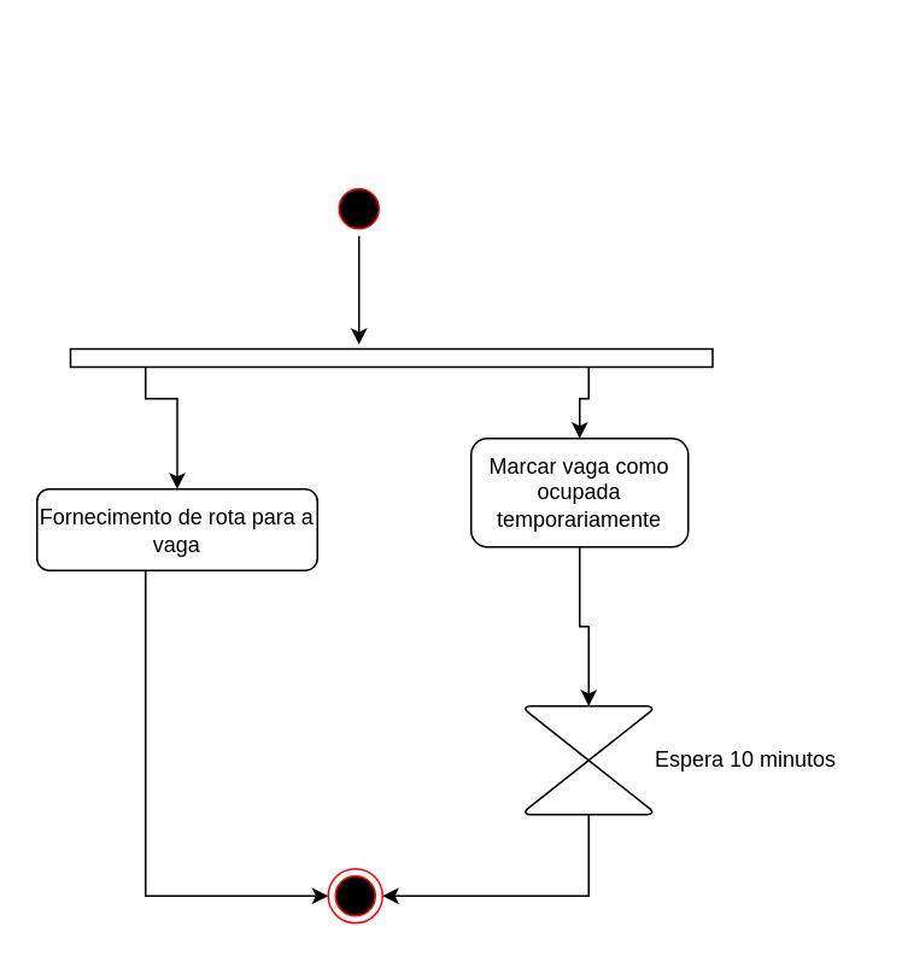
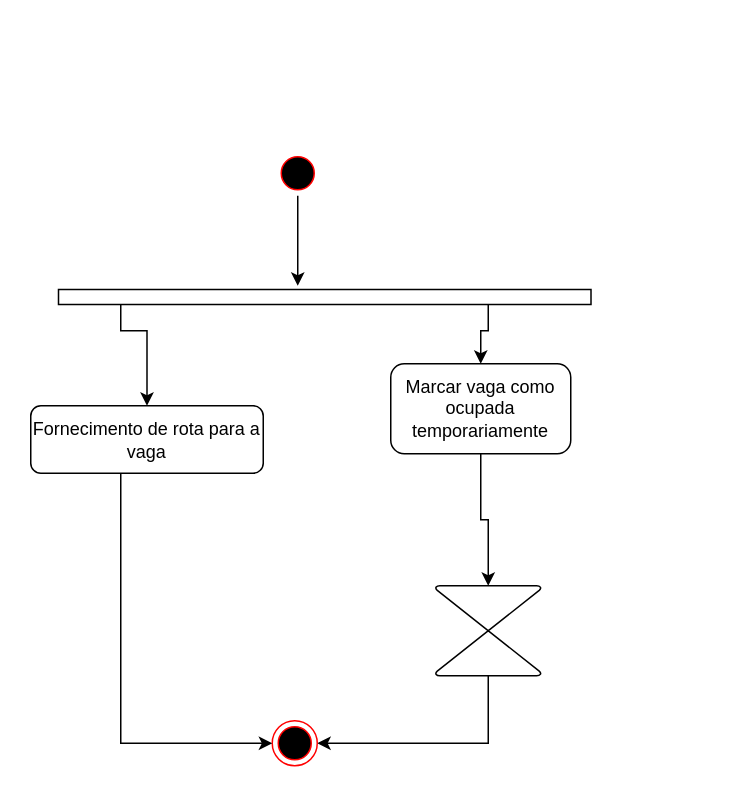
- <mxCell id="9" value="&lt;div&gt;Espera 10 minutos&lt;/div&gt;" style="text;html=1;resizable=0;points=[];autosize=1;align=left;verticalAlign=top;spacingTop=-4;" parent="1" vertex="1"><mxGeometry x="360" y="410" width="120" height="20" as="geometry" /></mxCell>
